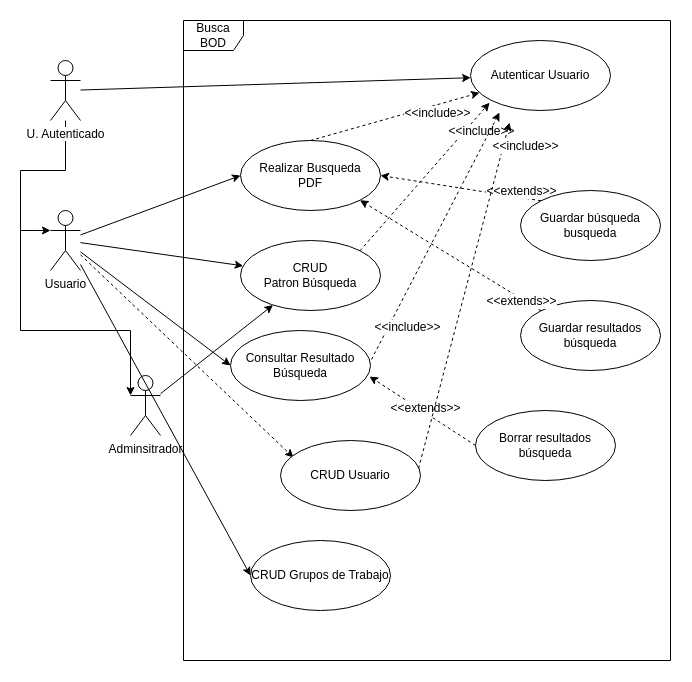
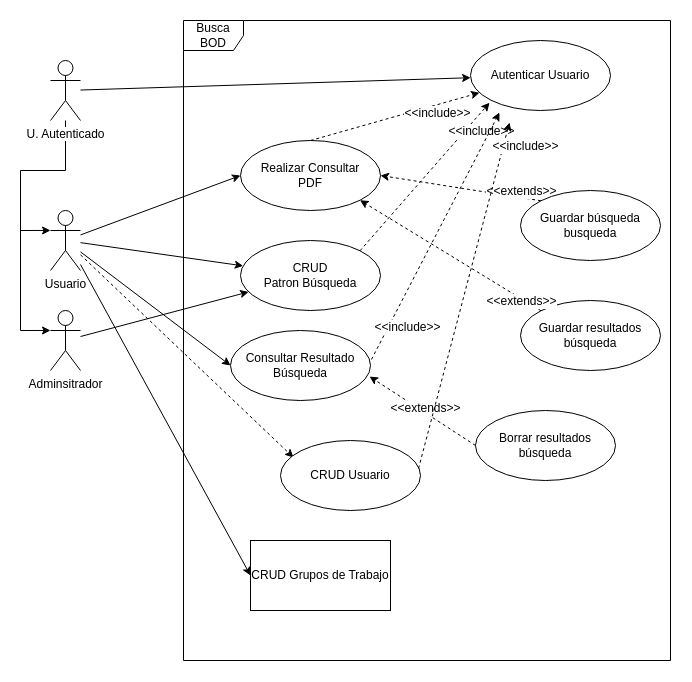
- <mxCell id="15" value="&lt;div&gt;Realizar Busqueda&lt;/div&gt;&lt;div&gt; PDF&lt;/div&gt;" style="ellipse;whiteSpace=wrap;html=1;" parent="1" vertex="1"><mxGeometry x="240" y="140" width="140" height="70" as="geometry" /></mxCell>
+ <mxCell id="15" value="&lt;div&gt;Realizar Consultar&lt;/div&gt;&lt;div&gt; PDF&lt;/div&gt;" style="ellipse;whiteSpace=wrap;html=1;" parent="1" vertex="1"><mxGeometry x="240" y="140" width="140" height="70" as="geometry" /></mxCell>
- <mxCell id="4" value="Adminsitrador" style="shape=umlActor;verticalLabelPosition=bottom;labelBackgroundColor=#ffffff;verticalAlign=top;html=1;" parent="1" vertex="1"><mxGeometry x="130" y="375" width="30" height="60" as="geometry" /></mxCell>
+ <mxCell id="4" value="Adminsitrador" style="shape=umlActor;verticalLabelPosition=bottom;labelBackgroundColor=#ffffff;verticalAlign=top;html=1;" parent="1" vertex="1"><mxGeometry x="50" y="310" width="30" height="60" as="geometry" /></mxCell>
- <mxCell id="36" value="CRUD Grupos de Trabajo" style="ellipse;whiteSpace=wrap;html=1;" vertex="1" parent="1"><mxGeometry x="250" y="540" width="140" height="70" as="geometry" /></mxCell>
+ <mxCell id="36" value="CRUD Grupos de Trabajo" style="whiteSpace=wrap;html=1;rounded=0;" vertex="1" parent="1"><mxGeometry x="250" y="540" width="140" height="70" as="geometry" /></mxCell>
